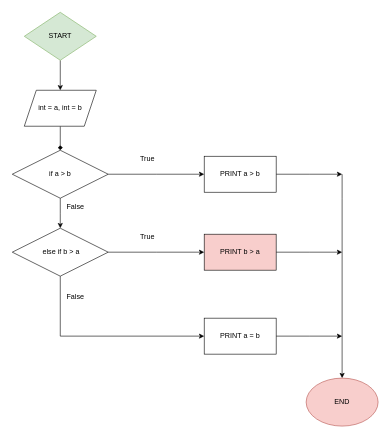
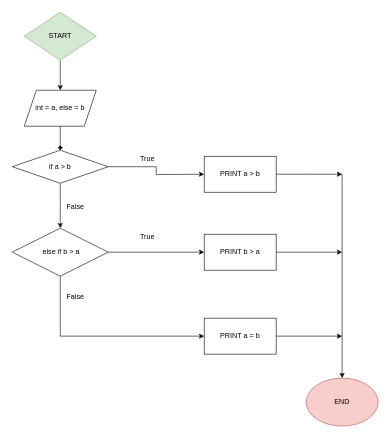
- <mxCell id="5" value="int = a, int = b" style="shape=parallelogram;perimeter=parallelogramPerimeter;whiteSpace=wrap;html=1;fixedSize=1;" parent="1" vertex="1"><mxGeometry x="40" y="150" width="120" height="60" as="geometry" /></mxCell>
+ <mxCell id="5" value="int = a, else = b" style="shape=parallelogram;perimeter=parallelogramPerimeter;whiteSpace=wrap;html=1;fixedSize=1;" parent="1" vertex="1"><mxGeometry x="40" y="150" width="120" height="60" as="geometry" /></mxCell>
- <mxCell id="8" value="if a &amp;gt; b" style="rhombus;whiteSpace=wrap;html=1;" parent="1" vertex="1"><mxGeometry x="20" y="250" width="160" height="80" as="geometry" /></mxCell>
+ <mxCell id="8" value="if a &amp;gt; b" style="rhombus;whiteSpace=wrap;html=1;" parent="1" vertex="1"><mxGeometry x="20" y="250" width="160" height="55" as="geometry" /></mxCell>
- <mxCell id="19" value="PRINT b &amp;gt; a" style="rounded=0;whiteSpace=wrap;html=1;fillColor=#f8cecc;" parent="1" vertex="1"><mxGeometry x="340" y="390" width="120" height="60" as="geometry" /></mxCell>
+ <mxCell id="19" value="PRINT b &amp;gt; a" style="rounded=0;whiteSpace=wrap;html=1;" parent="1" vertex="1"><mxGeometry x="340" y="390" width="120" height="60" as="geometry" /></mxCell>
